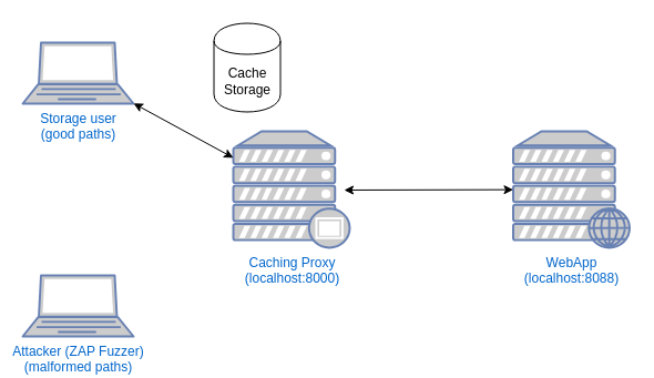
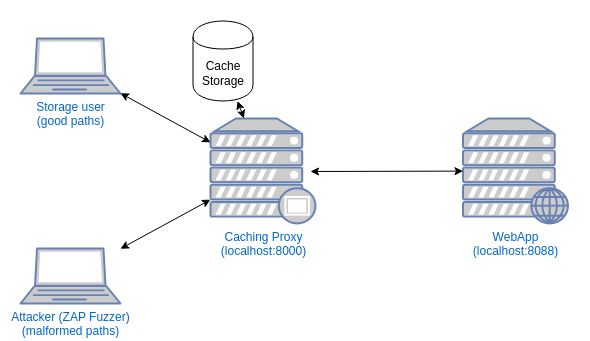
+ <mxCell id="11" value="" style="endArrow=classic;startArrow=classic;html=1;" edge="1" parent="1" source="3" target="10"><mxGeometry width="50" height="50" relative="1" as="geometry"><mxPoint x="320" y="181" as="sourcePoint" /><mxPoint x="420" y="180.672" as="targetPoint" /></mxGeometry></mxCell>
+ <mxCell id="8" value="" style="endArrow=classic;startArrow=classic;html=1;" edge="1" parent="1" source="3" target="7"><mxGeometry width="50" height="50" relative="1" as="geometry"><mxPoint x="220" y="186.989" as="sourcePoint" /><mxPoint x="100" y="201.82" as="targetPoint" /></mxGeometry></mxCell>
